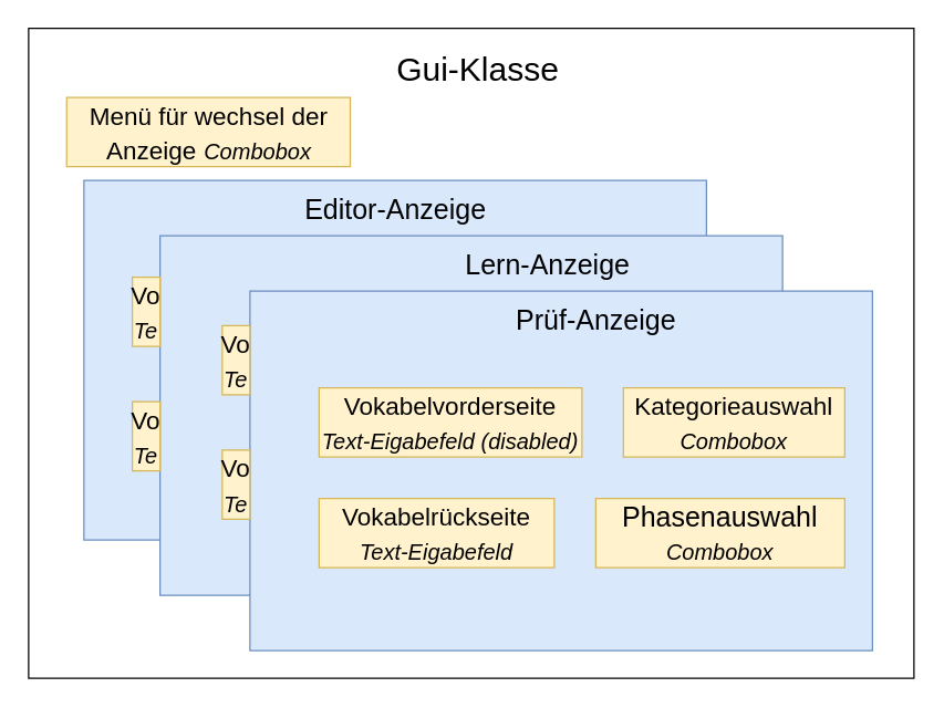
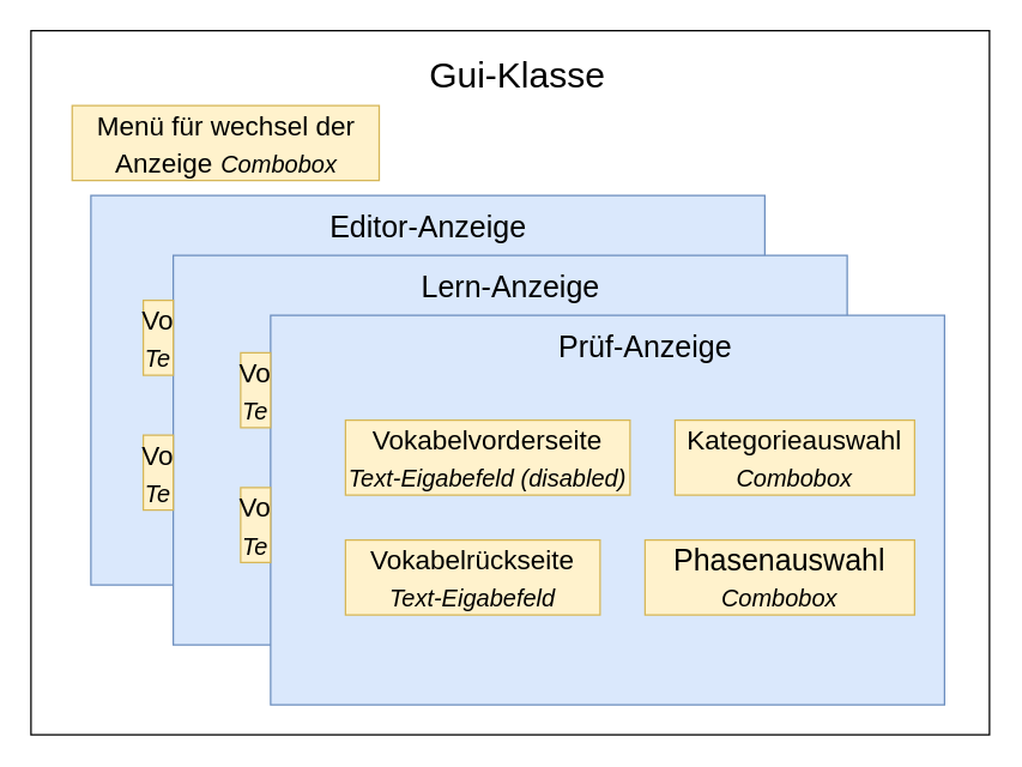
- <mxCell id="7" value="Lern-Anzeige" style="text;html=1;strokeColor=none;fillColor=none;align=center;verticalAlign=middle;whiteSpace=wrap;rounded=0;fontSize=20;" vertex="1" parent="1"><mxGeometry x="327.5" y="180" width="135" height="20" as="geometry" /></mxCell>
+ <mxCell id="7" value="Lern-Anzeige" style="text;html=1;strokeColor=none;fillColor=none;align=center;verticalAlign=middle;whiteSpace=wrap;rounded=0;fontSize=20;" vertex="1" parent="1"><mxGeometry x="272.5" y="180" width="135" height="20" as="geometry" /></mxCell>
